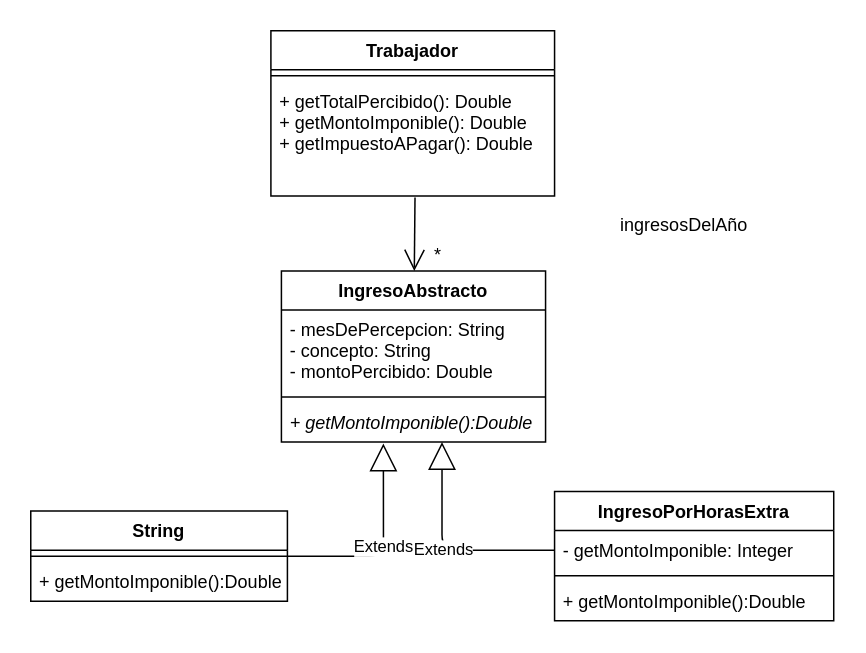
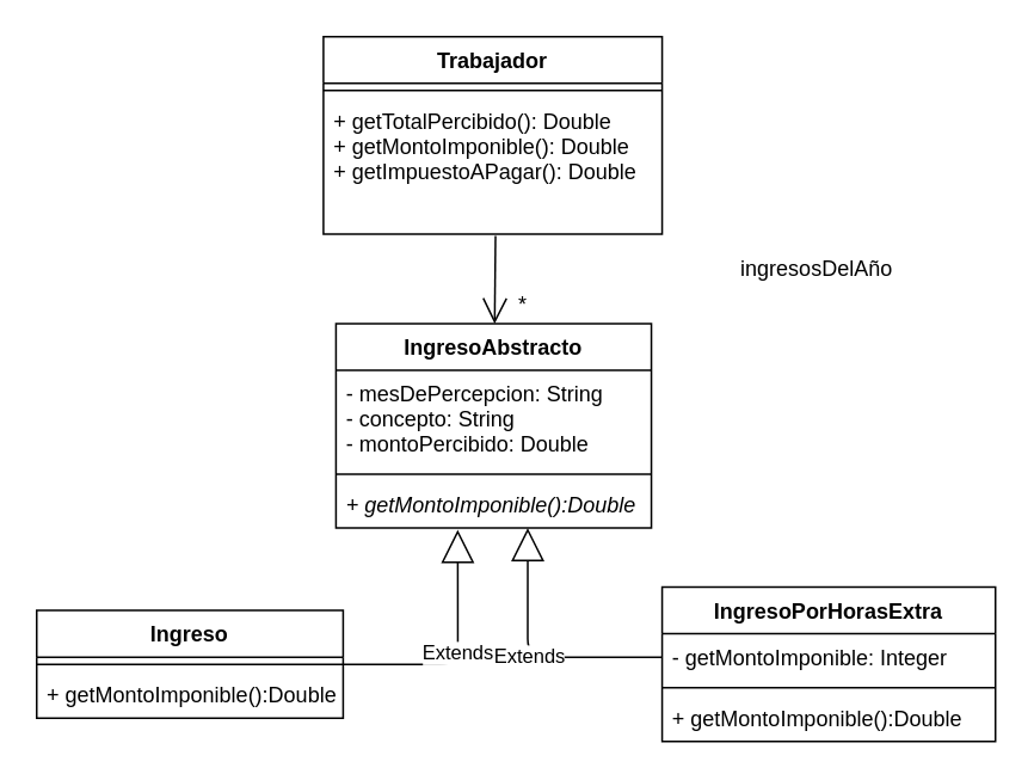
- <mxCell id="16" value="String" style="swimlane;fontStyle=1;align=center;verticalAlign=top;childLayout=stackLayout;horizontal=1;startSize=26;horizontalStack=0;resizeParent=1;resizeParentMax=0;resizeLast=0;collapsible=1;marginBottom=0;" vertex="1" parent="1"><mxGeometry x="20" y="340" width="171" height="60" as="geometry" /></mxCell>
+ <mxCell id="16" value="Ingreso" style="swimlane;fontStyle=1;align=center;verticalAlign=top;childLayout=stackLayout;horizontal=1;startSize=26;horizontalStack=0;resizeParent=1;resizeParentMax=0;resizeLast=0;collapsible=1;marginBottom=0;" vertex="1" parent="1"><mxGeometry x="20" y="340" width="171" height="60" as="geometry" /></mxCell>
